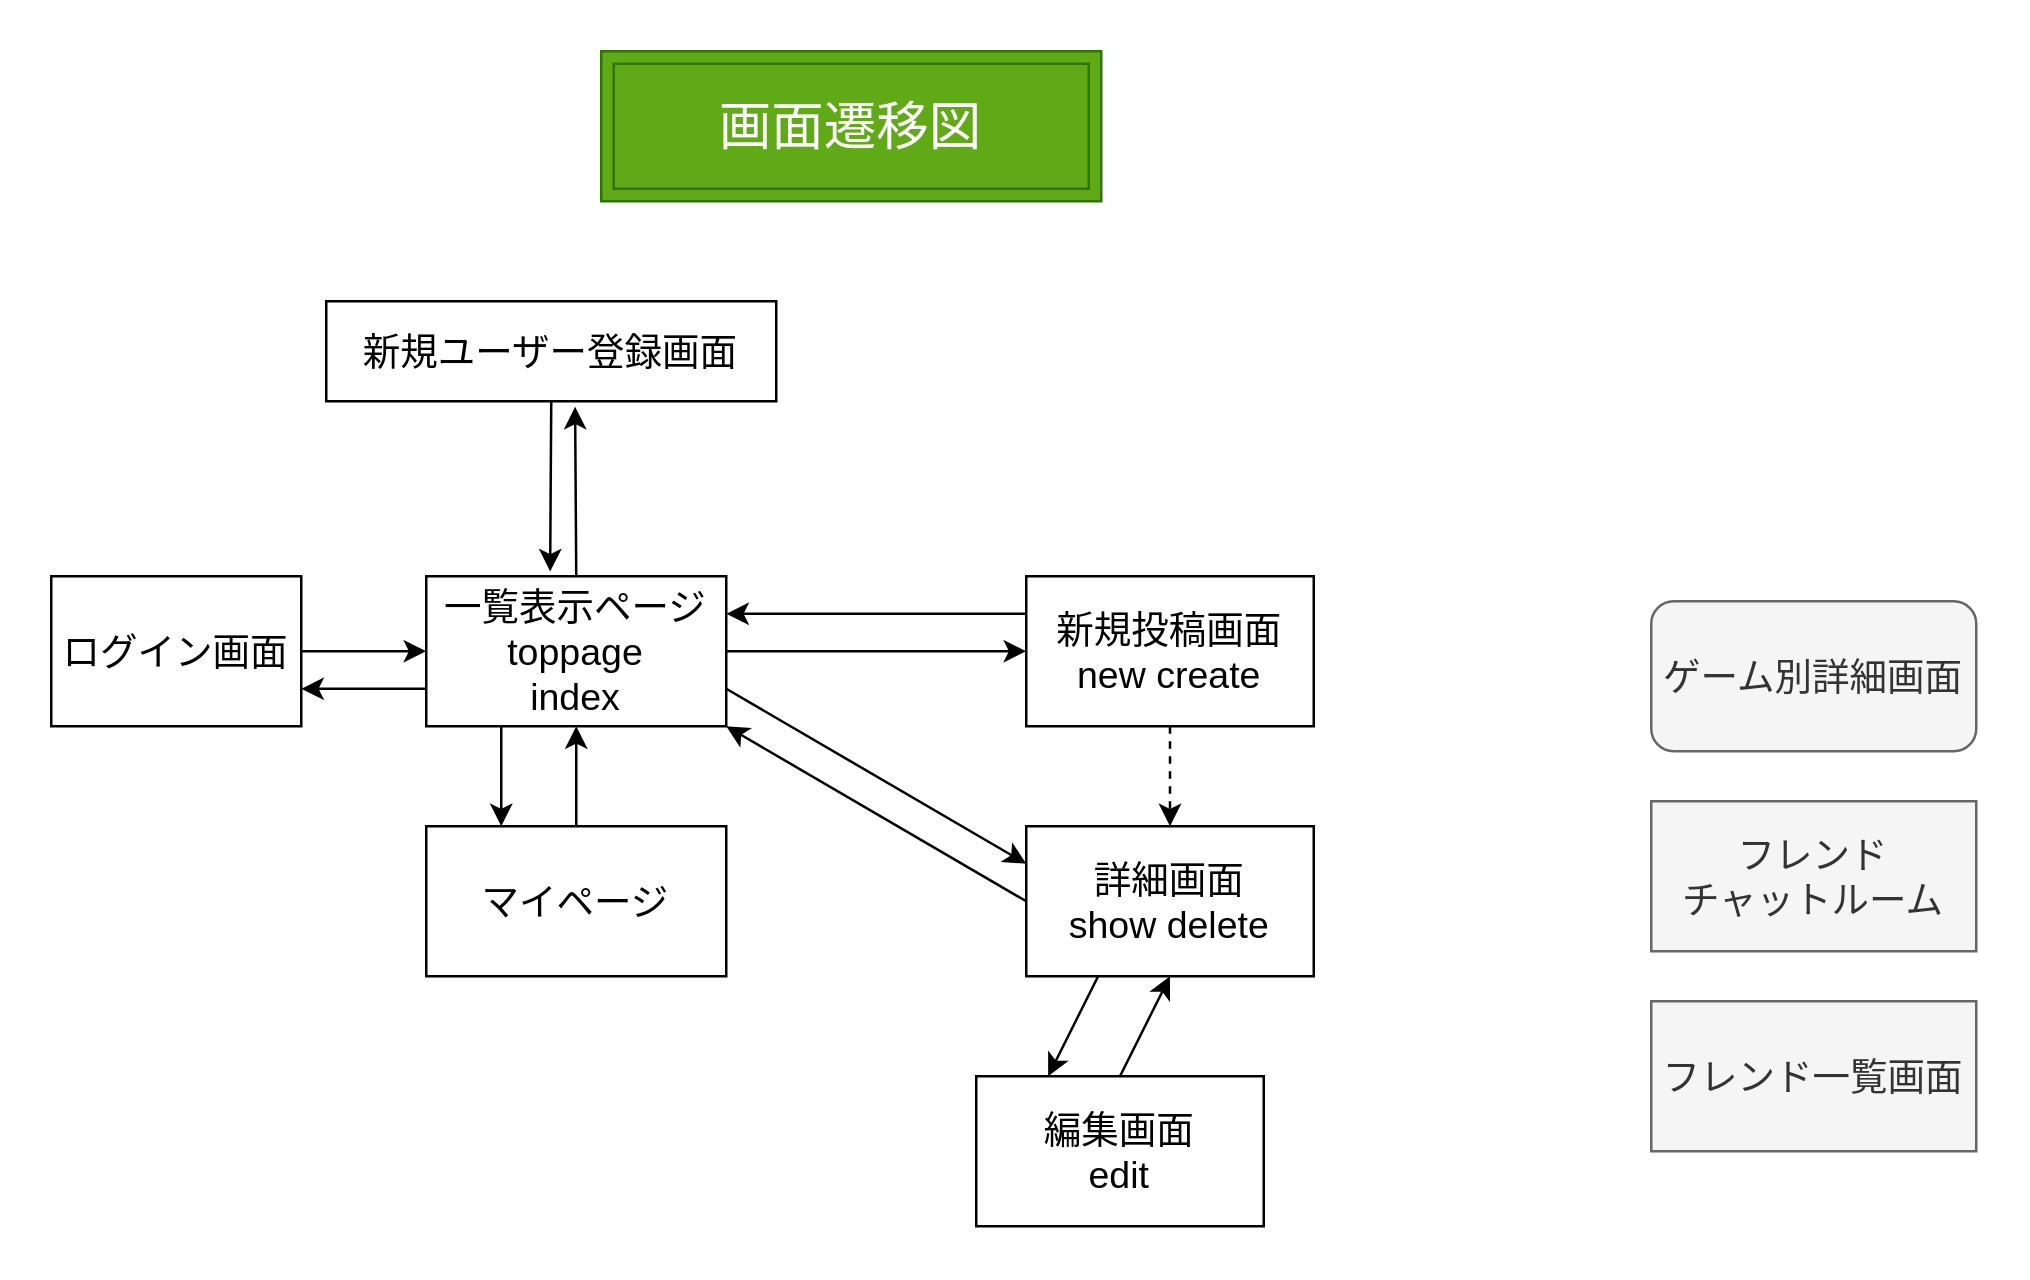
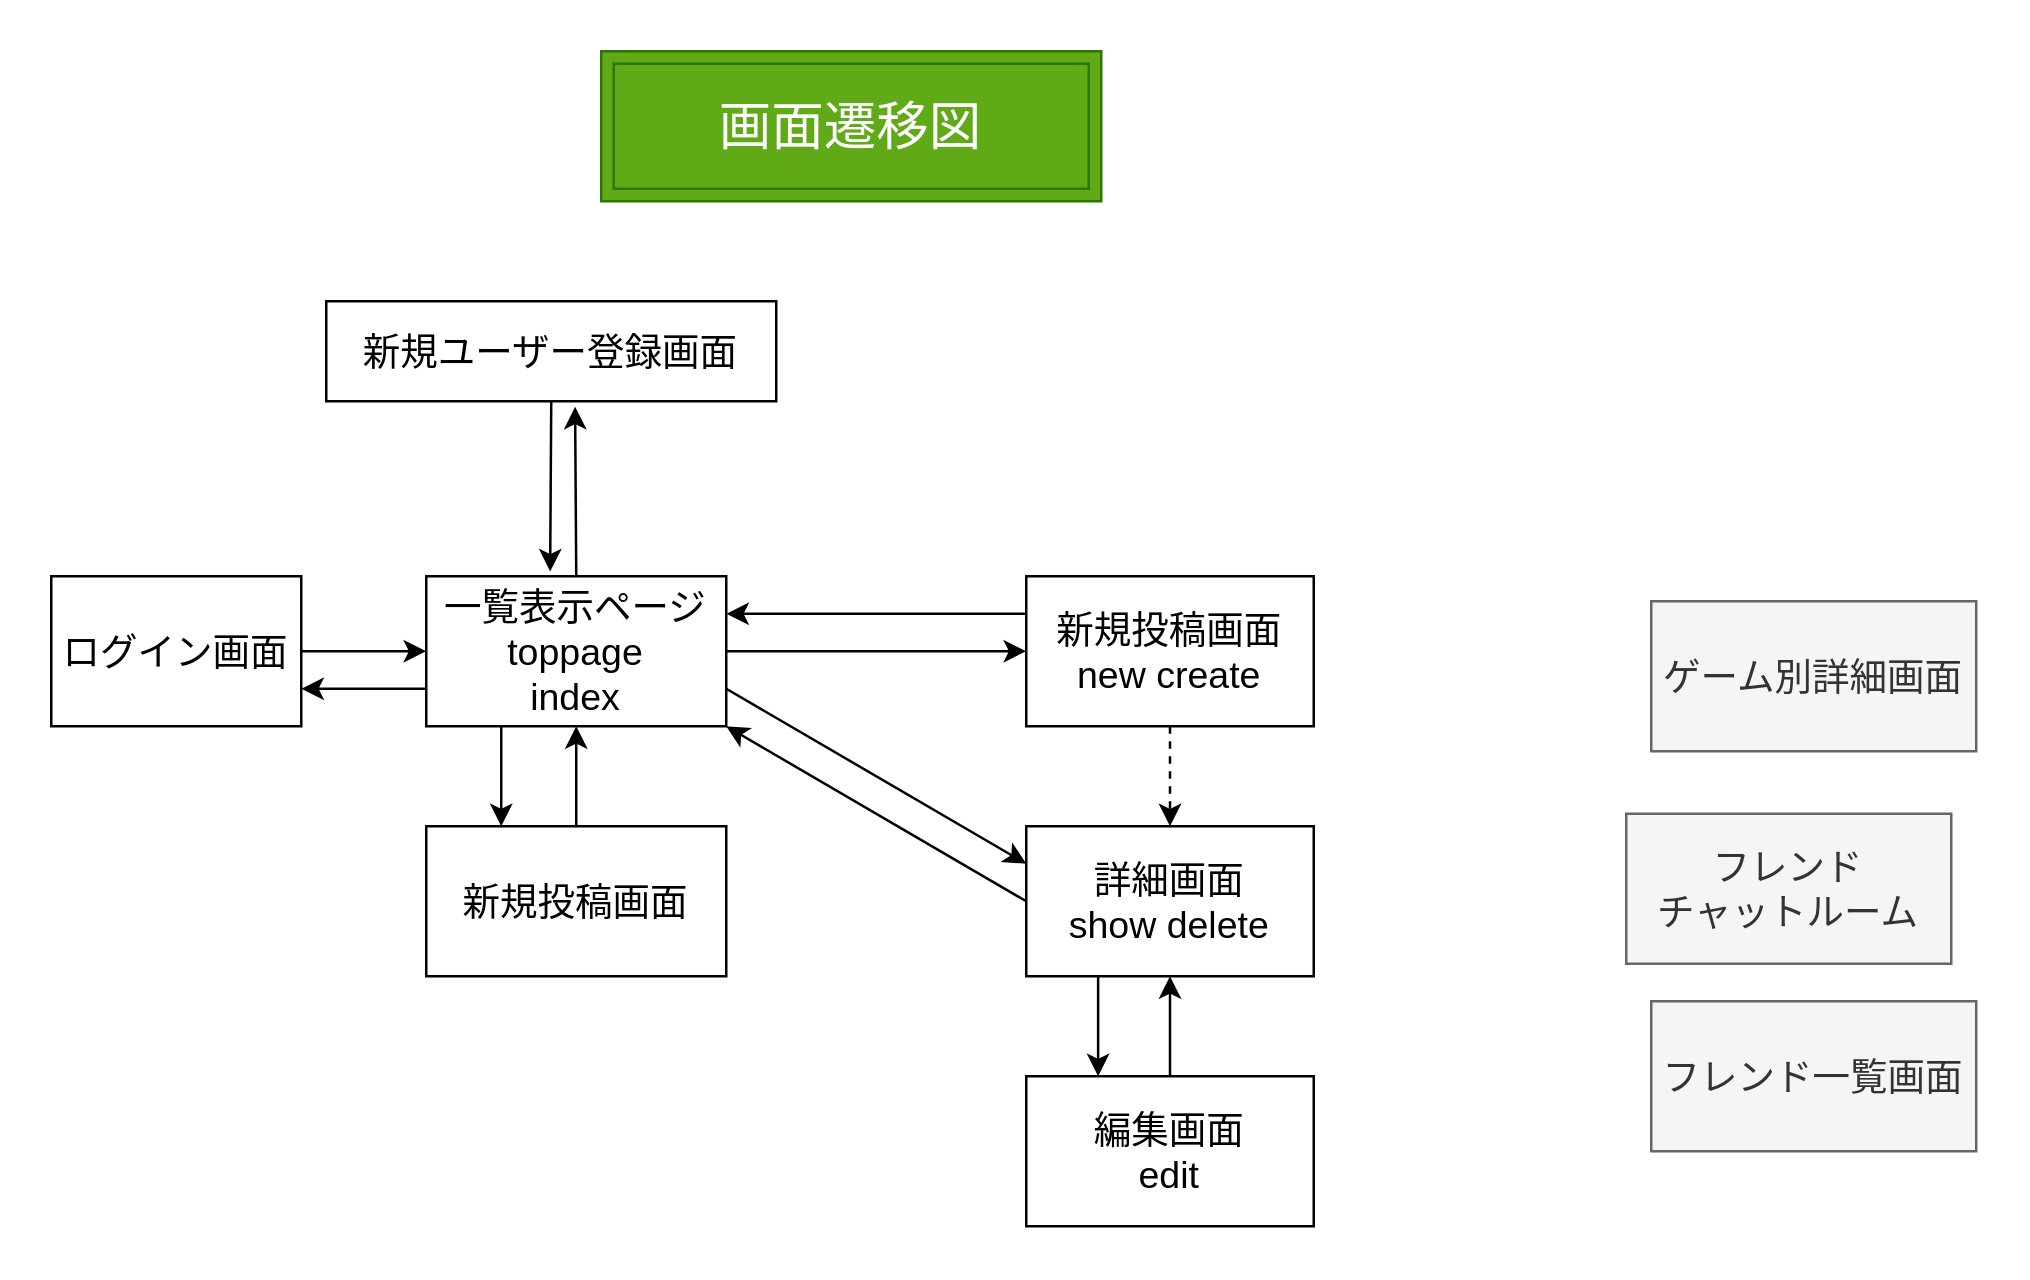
- <mxCell id="24" value="ゲーム別詳細画面" style="whiteSpace=wrap;html=1;align=center;fontSize=15;strokeWidth=1;fillColor=#f5f5f5;strokeColor=#666666;fontColor=#333333;rounded=1;" vertex="1" parent="1"><mxGeometry x="660" y="240" width="130" height="60" as="geometry" /></mxCell>
+ <mxCell id="24" value="ゲーム別詳細画面" style="whiteSpace=wrap;html=1;align=center;fontSize=15;strokeWidth=1;fillColor=#f5f5f5;strokeColor=#666666;fontColor=#333333;" vertex="1" parent="1"><mxGeometry x="660" y="240" width="130" height="60" as="geometry" /></mxCell>
- <mxCell id="25" value="フレンド&lt;br&gt;チャットルーム" style="whiteSpace=wrap;html=1;align=center;fontSize=15;strokeWidth=1;fillColor=#f5f5f5;strokeColor=#666666;fontColor=#333333;" vertex="1" parent="1"><mxGeometry x="660" y="320" width="130" height="60" as="geometry" /></mxCell>
+ <mxCell id="25" value="フレンド&lt;br&gt;チャットルーム" style="whiteSpace=wrap;html=1;align=center;fontSize=15;strokeWidth=1;fillColor=#f5f5f5;strokeColor=#666666;fontColor=#333333;" vertex="1" parent="1"><mxGeometry x="650" y="325" width="130" height="60" as="geometry" /></mxCell>
- <mxCell id="17" value="マイページ" style="whiteSpace=wrap;html=1;align=center;fontSize=15;strokeWidth=1;" vertex="1" parent="1"><mxGeometry x="170" y="330" width="120" height="60" as="geometry" /></mxCell>
+ <mxCell id="17" value="新規投稿画面" style="whiteSpace=wrap;html=1;align=center;fontSize=15;strokeWidth=1;" vertex="1" parent="1"><mxGeometry x="170" y="330" width="120" height="60" as="geometry" /></mxCell>
- <mxCell id="22" value="編集画面&lt;br&gt;edit" style="whiteSpace=wrap;html=1;align=center;fontSize=15;strokeWidth=1;" vertex="1" parent="1"><mxGeometry x="390" y="430" width="115" height="60" as="geometry" /></mxCell>
+ <mxCell id="22" value="編集画面&lt;br&gt;edit" style="whiteSpace=wrap;html=1;align=center;fontSize=15;strokeWidth=1;" vertex="1" parent="1"><mxGeometry x="410" y="430" width="115" height="60" as="geometry" /></mxCell>
